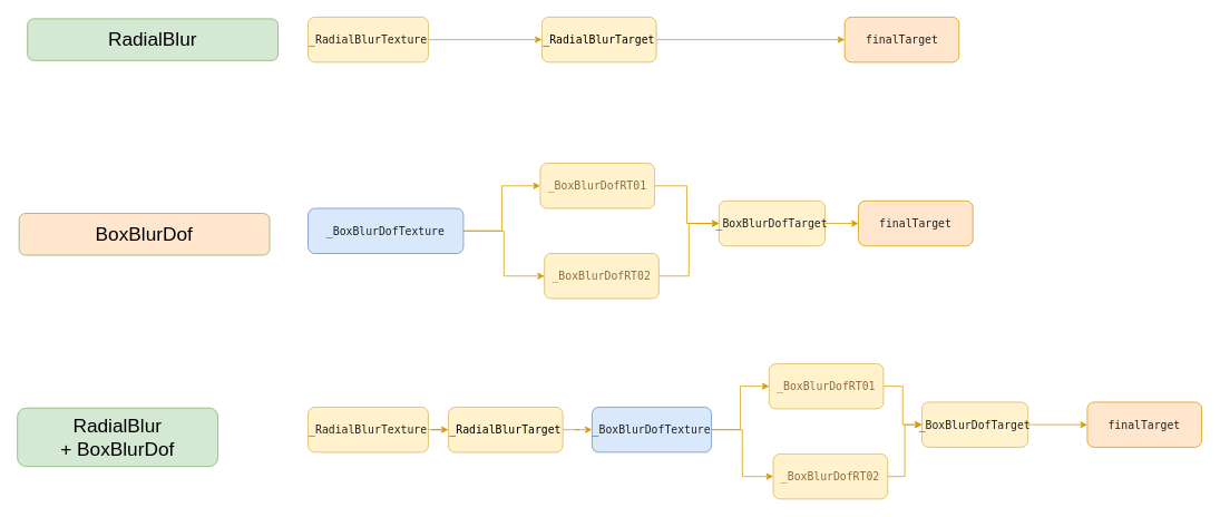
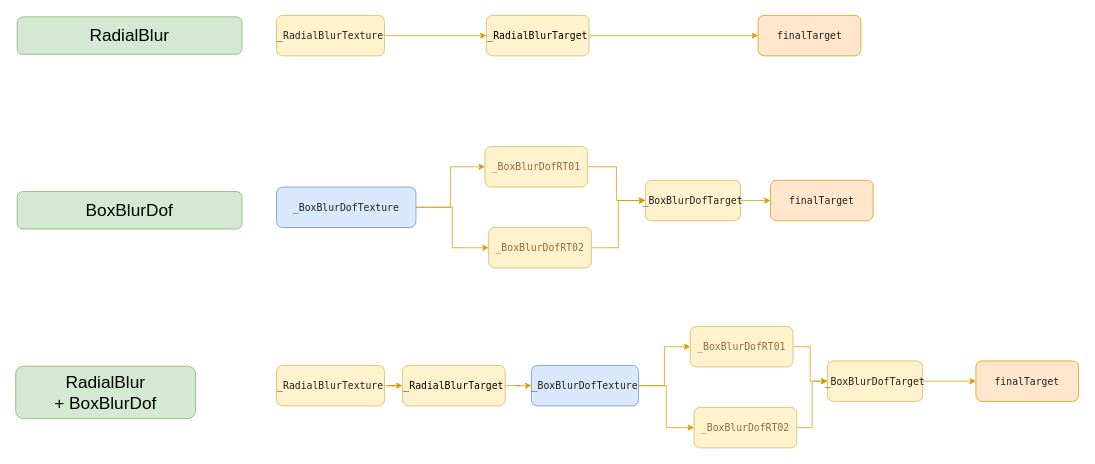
- <mxCell id="2" value="&lt;font style=&quot;font-size: 23px;&quot;&gt;RadialBlur&lt;/font&gt;" style="rounded=1;whiteSpace=wrap;html=1;fillColor=#d5e8d4;strokeColor=#82b366;glass=0;sketch=0;shadow=0;flipV=1;" parent="1" vertex="1"><mxGeometry x="32" y="22" width="300" height="50" as="geometry" /></mxCell>
+ <mxCell id="2" value="&lt;font style=&quot;font-size: 23px;&quot;&gt;RadialBlur&lt;/font&gt;" style="rounded=1;whiteSpace=wrap;html=1;fillColor=#d5e8d4;strokeColor=#82b366;glass=0;sketch=0;shadow=0;flipV=1;" parent="1" vertex="1"><mxGeometry x="22" y="22" width="300" height="50" as="geometry" /></mxCell>
- <mxCell id="3" value="&lt;pre style=&quot;color: rgb(32, 32, 32); font-family: &amp;quot;JetBrains Mono&amp;quot;, monospace; font-size: 9.8pt;&quot;&gt;&lt;span style=&quot;color: rgb(0, 0, 0); font-family: Helvetica; font-size: 23px;&quot;&gt;BoxBlurDof&lt;/span&gt;&lt;br&gt;&lt;/pre&gt;" style="rounded=1;whiteSpace=wrap;html=1;fillColor=#ffe6cc;strokeColor=#82b366;glass=0;sketch=0;shadow=0;flipV=1;" parent="1" vertex="1"><mxGeometry x="22" y="255" width="300" height="50" as="geometry" /></mxCell>
+ <mxCell id="3" value="&lt;pre style=&quot;color: rgb(32, 32, 32); font-family: &amp;quot;JetBrains Mono&amp;quot;, monospace; font-size: 9.8pt;&quot;&gt;&lt;span style=&quot;color: rgb(0, 0, 0); font-family: Helvetica; font-size: 23px;&quot;&gt;BoxBlurDof&lt;/span&gt;&lt;br&gt;&lt;/pre&gt;" style="rounded=1;whiteSpace=wrap;html=1;fillColor=#d5e8d4;strokeColor=#82b366;glass=0;sketch=0;shadow=0;flipV=1;" parent="1" vertex="1"><mxGeometry x="22" y="255" width="300" height="50" as="geometry" /></mxCell>
